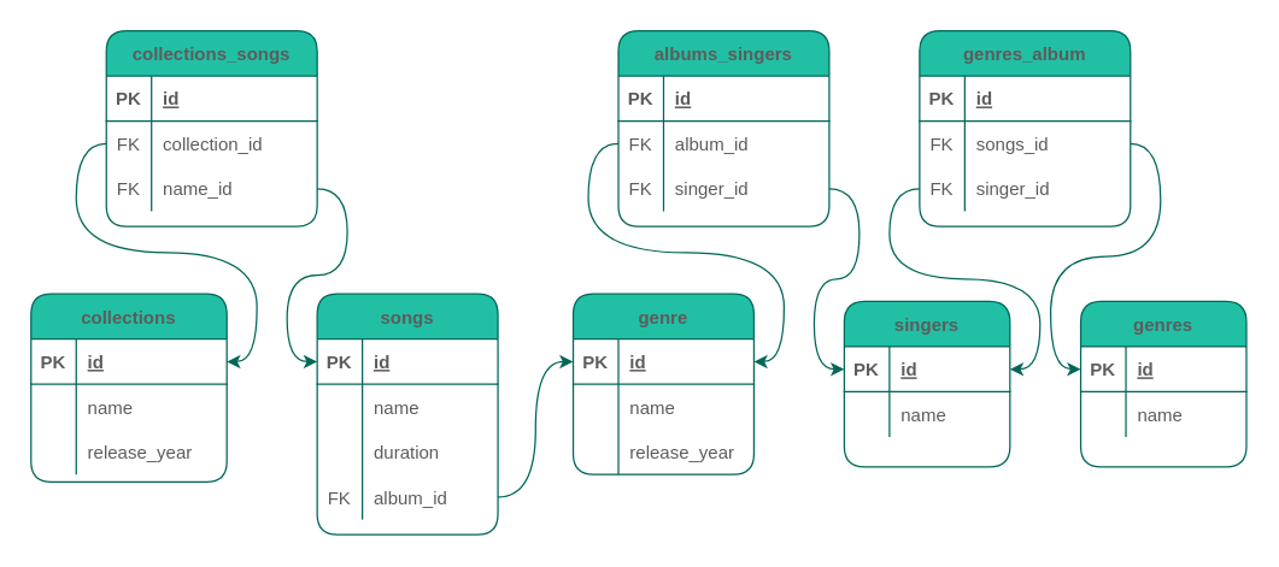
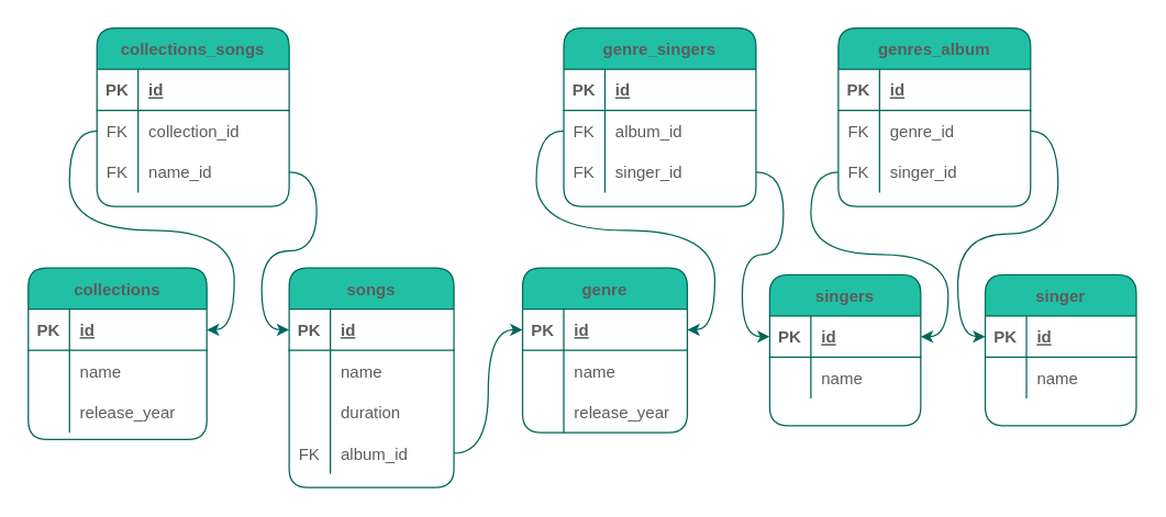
- <mxCell id="52" value="albums_singers" style="shape=table;startSize=30;container=1;collapsible=1;childLayout=tableLayout;fixedRows=1;rowLines=0;fontStyle=1;align=center;resizeLast=1;fillColor=#21C0A5;strokeColor=#006658;fontColor=#5C5C5C;rounded=1;" vertex="1" parent="1"><mxGeometry x="410" y="20" width="140" height="130" as="geometry" /></mxCell>
+ <mxCell id="52" value="genre_singers" style="shape=table;startSize=30;container=1;collapsible=1;childLayout=tableLayout;fixedRows=1;rowLines=0;fontStyle=1;align=center;resizeLast=1;fillColor=#21C0A5;strokeColor=#006658;fontColor=#5C5C5C;rounded=1;" vertex="1" parent="1"><mxGeometry x="410" y="20" width="140" height="130" as="geometry" /></mxCell>
- <mxCell id="46" value="songs_id" style="shape=partialRectangle;connectable=0;fillColor=none;top=0;left=0;bottom=0;right=0;align=left;spacingLeft=6;overflow=hidden;strokeColor=#006658;fontColor=#5C5C5C;rounded=1;" vertex="1" parent="44"><mxGeometry x="30" width="110" height="30" as="geometry"><mxRectangle width="110" height="30" as="alternateBounds" /></mxGeometry></mxCell>
+ <mxCell id="46" value="genre_id" style="shape=partialRectangle;connectable=0;fillColor=none;top=0;left=0;bottom=0;right=0;align=left;spacingLeft=6;overflow=hidden;strokeColor=#006658;fontColor=#5C5C5C;rounded=1;" vertex="1" parent="44"><mxGeometry x="30" width="110" height="30" as="geometry"><mxRectangle width="110" height="30" as="alternateBounds" /></mxGeometry></mxCell>
- <mxCell id="2" value="genres" style="shape=table;startSize=30;container=1;collapsible=1;childLayout=tableLayout;fixedRows=1;rowLines=0;fontStyle=1;align=center;resizeLast=1;fillColor=#21C0A5;strokeColor=#006658;fontColor=#5C5C5C;rounded=1;" parent="1" vertex="1"><mxGeometry x="717" y="200" width="110" height="110" as="geometry" /></mxCell>
+ <mxCell id="2" value="singer" style="shape=table;startSize=30;container=1;collapsible=1;childLayout=tableLayout;fixedRows=1;rowLines=0;fontStyle=1;align=center;resizeLast=1;fillColor=#21C0A5;strokeColor=#006658;fontColor=#5C5C5C;rounded=1;" parent="1" vertex="1"><mxGeometry x="717" y="200" width="110" height="110" as="geometry" /></mxCell>
